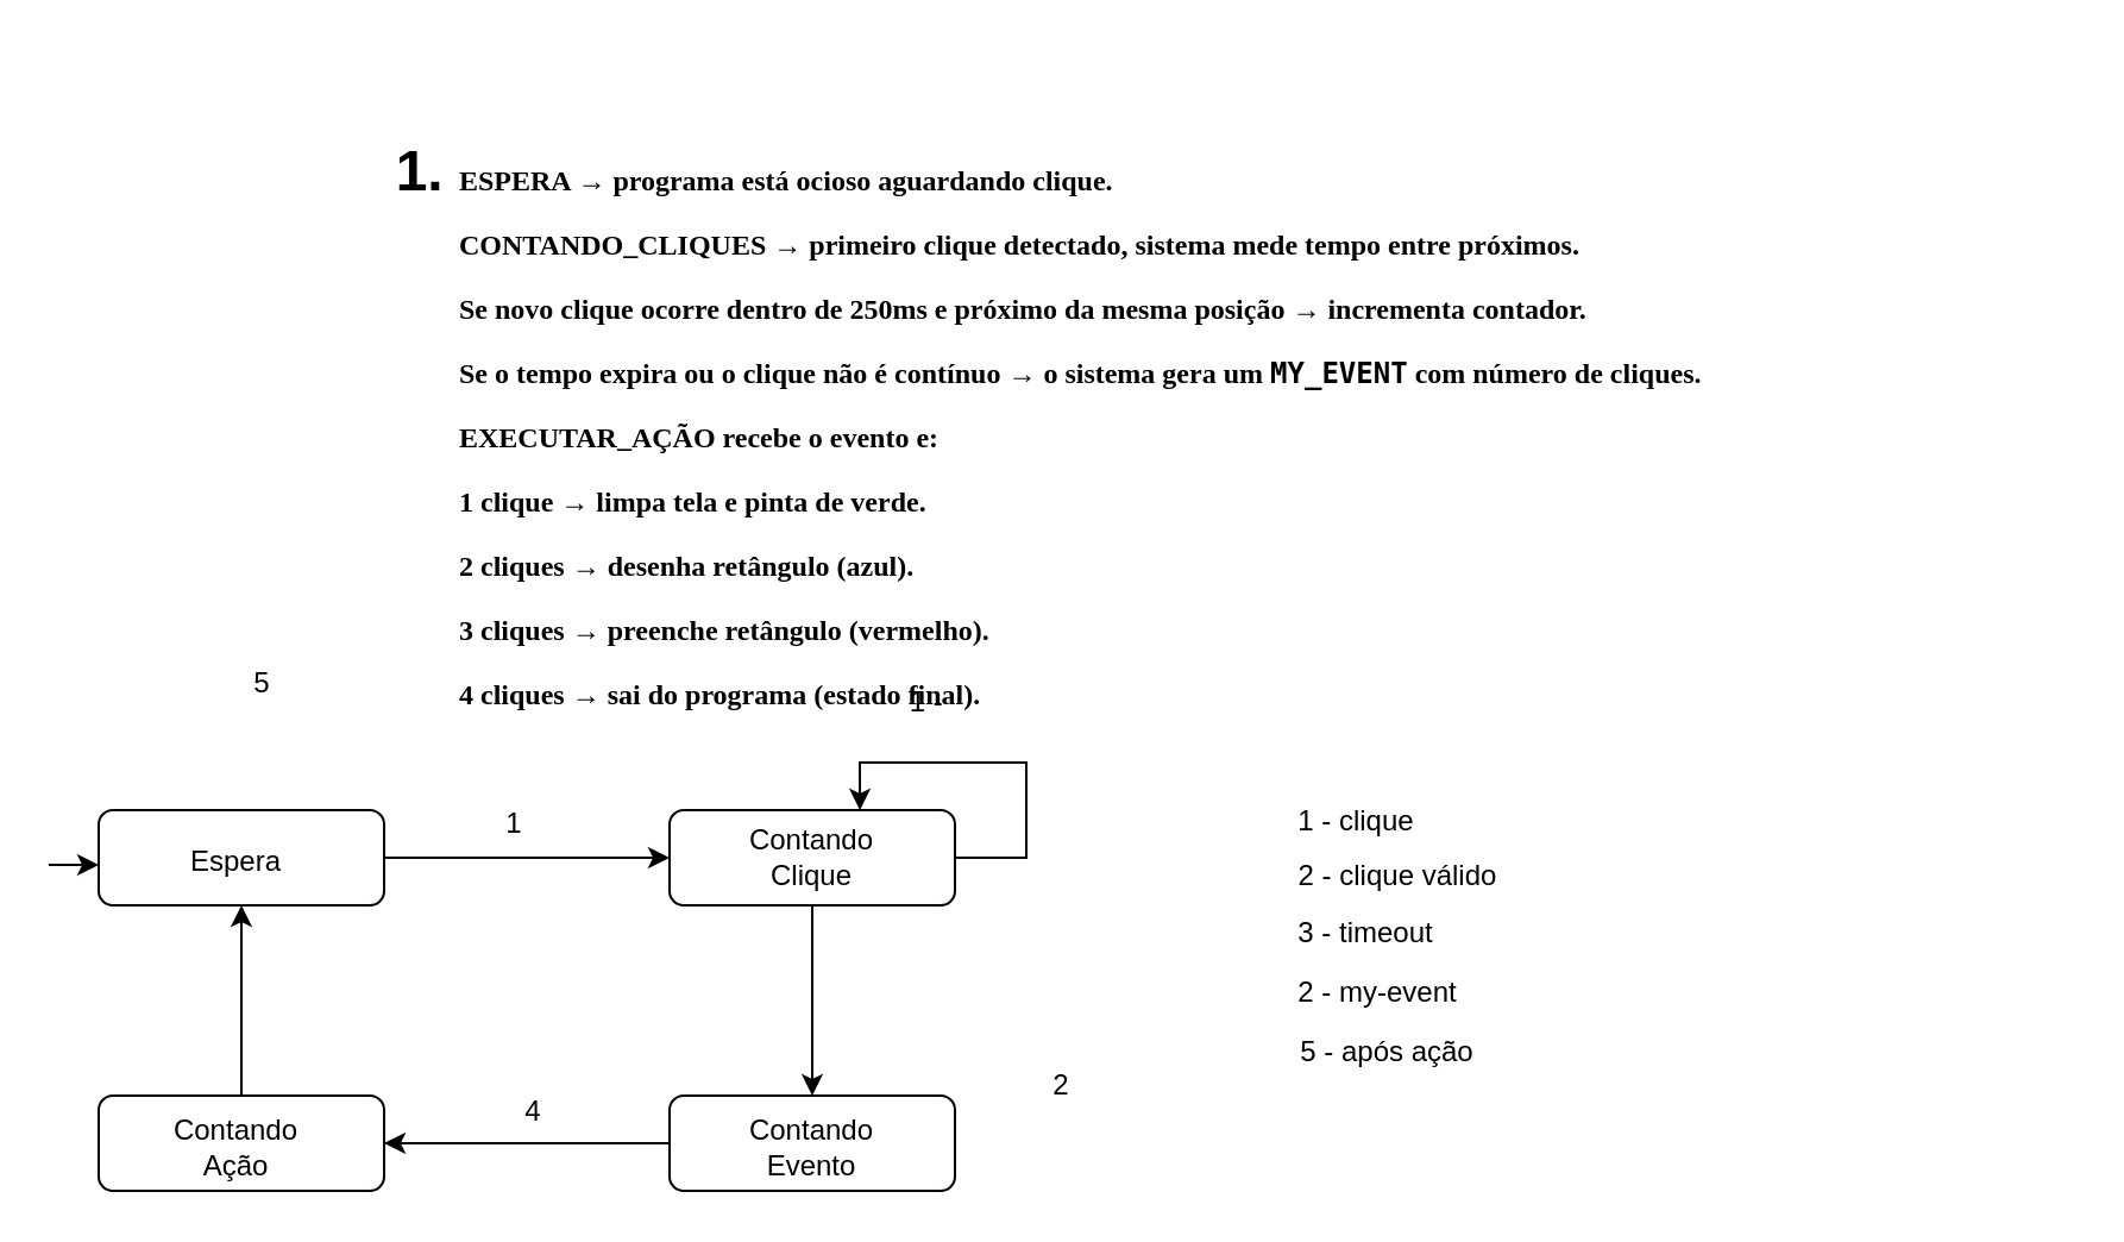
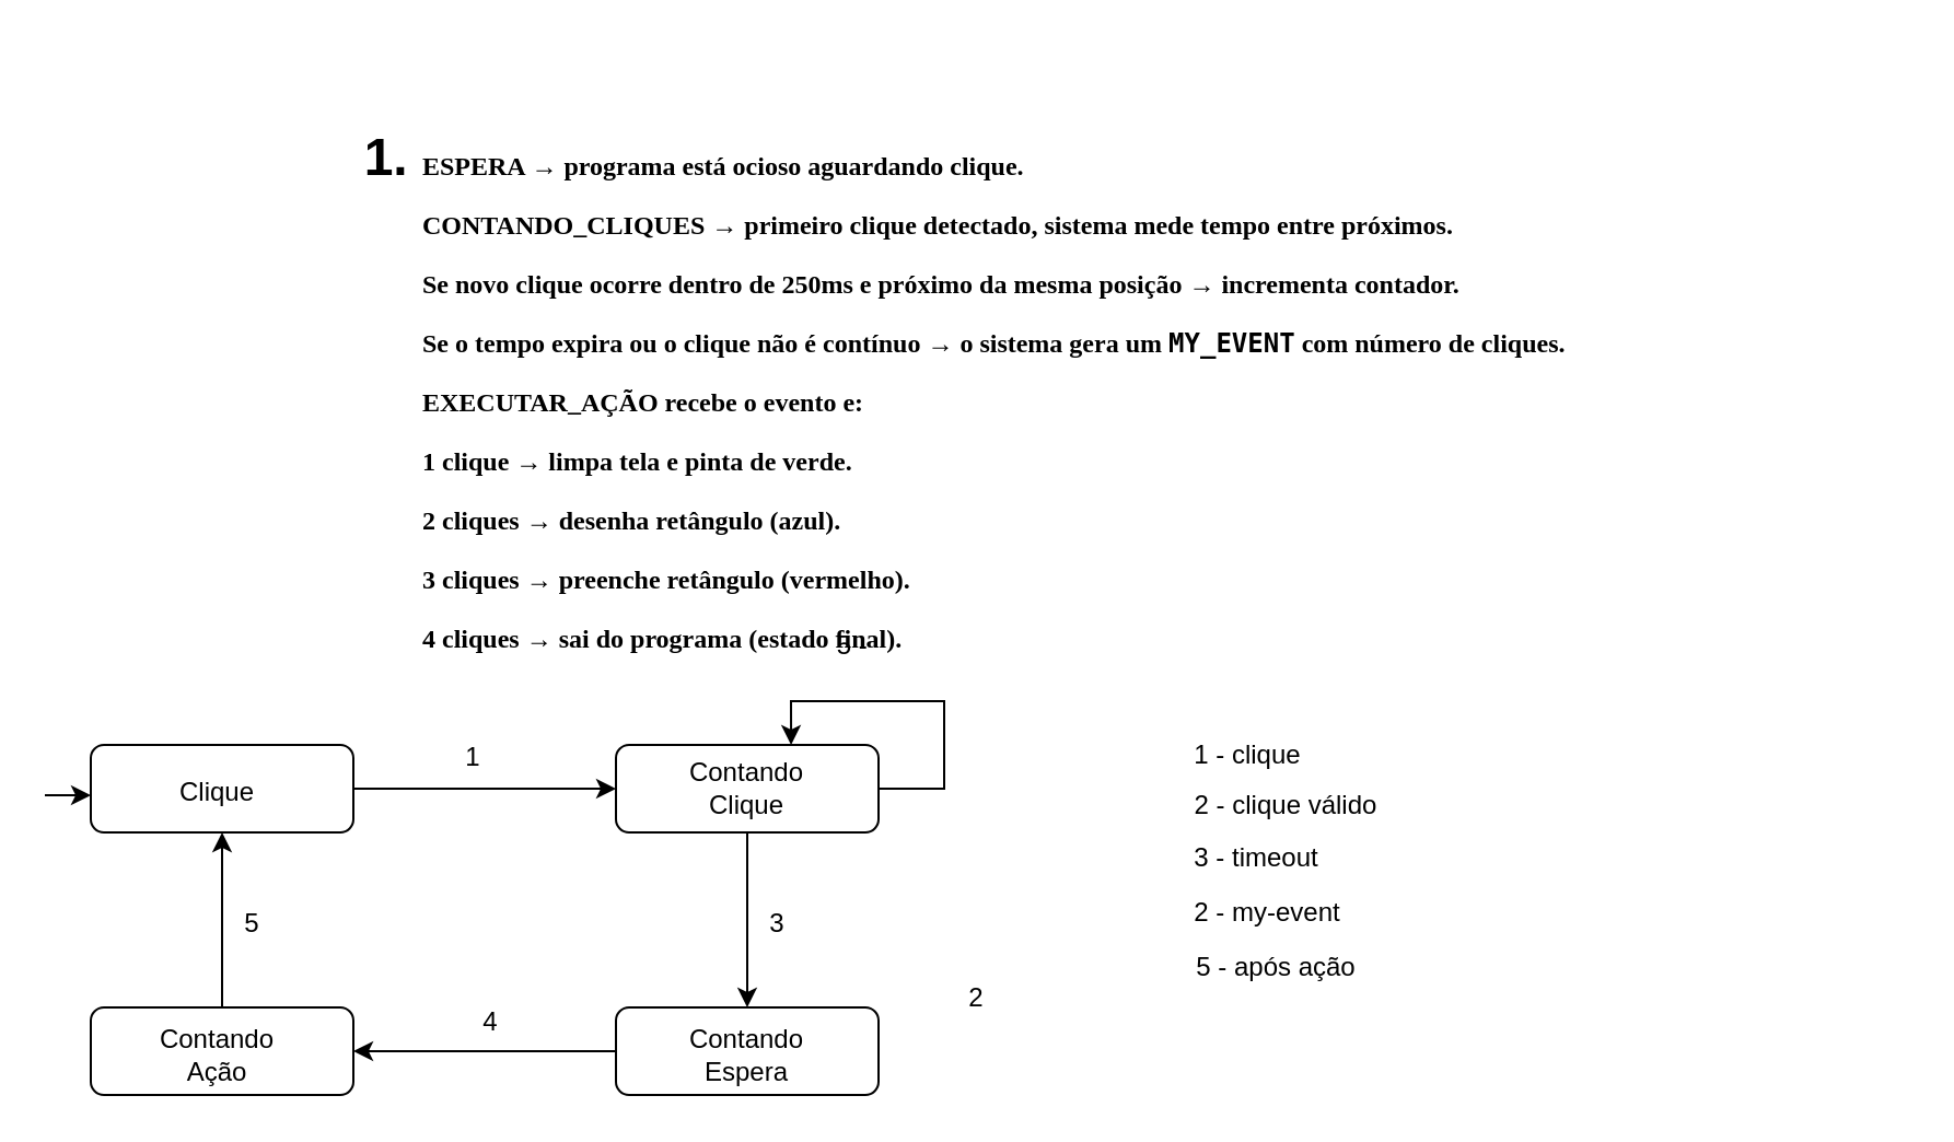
- <mxCell id="24" value="5" style="text;html=1;whiteSpace=wrap;strokeColor=none;fillColor=none;align=center;verticalAlign=middle;rounded=0;" vertex="1" parent="1"><mxGeometry x="80" y="272" width="60" height="30" as="geometry" /></mxCell>
+ <mxCell id="24" value="5" style="text;html=1;whiteSpace=wrap;strokeColor=none;fillColor=none;align=center;verticalAlign=middle;rounded=0;" vertex="1" parent="1"><mxGeometry x="85" y="407" width="60" height="30" as="geometry" /></mxCell>
- <mxCell id="25" value="1 -&amp;nbsp;" style="text;html=1;whiteSpace=wrap;strokeColor=none;fillColor=none;align=center;verticalAlign=middle;rounded=0;" vertex="1" parent="1"><mxGeometry x="361" y="280" width="60" height="30" as="geometry" /></mxCell>
+ <mxCell id="25" value="5 -&amp;nbsp;" style="text;html=1;whiteSpace=wrap;strokeColor=none;fillColor=none;align=center;verticalAlign=middle;rounded=0;" vertex="1" parent="1"><mxGeometry x="361" y="280" width="60" height="30" as="geometry" /></mxCell>
- <mxCell id="7" value="Espera" style="text;html=1;whiteSpace=wrap;strokeColor=none;fillColor=none;align=center;verticalAlign=middle;rounded=0;" vertex="1" parent="1"><mxGeometry x="69" y="357" width="60" height="10" as="geometry" /></mxCell>
+ <mxCell id="7" value="Clique" style="text;html=1;whiteSpace=wrap;strokeColor=none;fillColor=none;align=center;verticalAlign=middle;rounded=0;" vertex="1" parent="1"><mxGeometry x="69" y="357" width="60" height="10" as="geometry" /></mxCell>
+ <mxCell id="22" value="3" style="text;html=1;whiteSpace=wrap;strokeColor=none;fillColor=none;align=center;verticalAlign=middle;rounded=0;" vertex="1" parent="1"><mxGeometry x="325" y="407" width="60" height="30" as="geometry" /></mxCell>
- <mxCell id="9" value="Contando Evento" style="text;html=1;whiteSpace=wrap;strokeColor=none;fillColor=none;align=center;verticalAlign=middle;rounded=0;" vertex="1" parent="1"><mxGeometry x="311" y="467" width="60" height="30" as="geometry" /></mxCell>
+ <mxCell id="9" value="Contando Espera" style="text;html=1;whiteSpace=wrap;strokeColor=none;fillColor=none;align=center;verticalAlign=middle;rounded=0;" vertex="1" parent="1"><mxGeometry x="311" y="467" width="60" height="30" as="geometry" /></mxCell>
